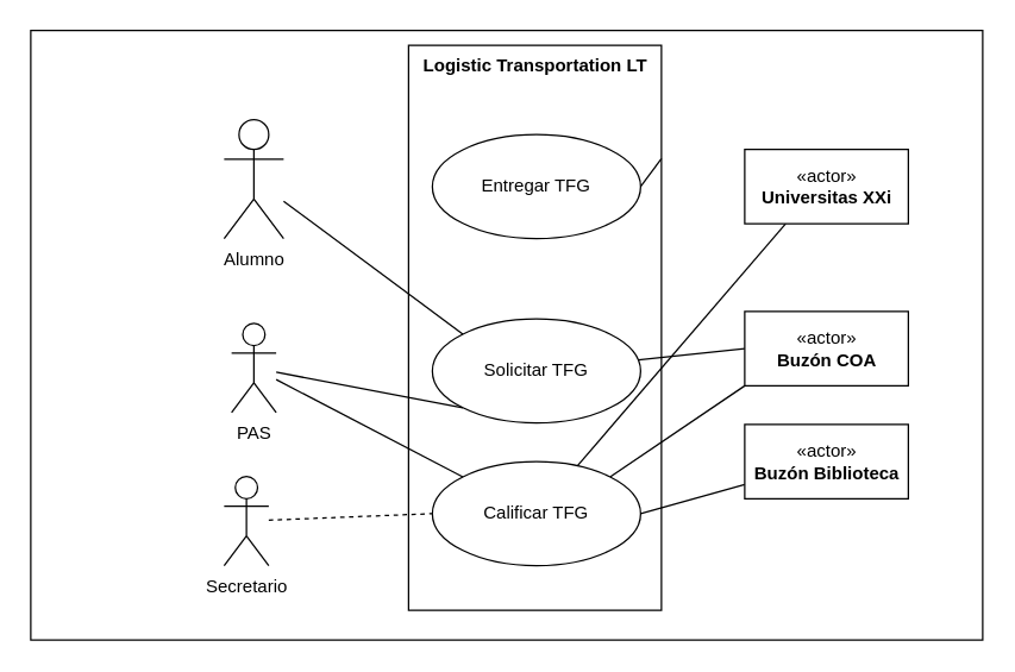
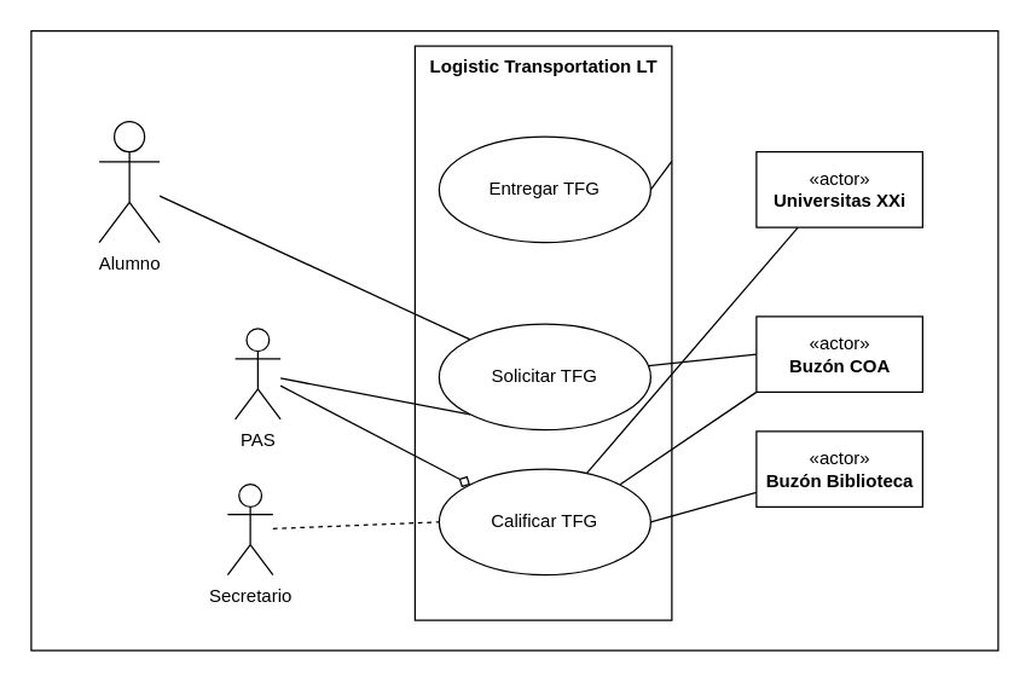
- <mxCell id="5" value="Alumno" style="shape=umlActor;verticalLabelPosition=bottom;verticalAlign=top;html=1;" parent="1" vertex="1"><mxGeometry x="150" y="80" width="40" height="80" as="geometry" /></mxCell>
+ <mxCell id="5" value="Alumno" style="shape=umlActor;verticalLabelPosition=bottom;verticalAlign=top;html=1;" parent="1" vertex="1"><mxGeometry x="65" y="80" width="40" height="80" as="geometry" /></mxCell>
- <mxCell id="9" style="edgeStyle=none;rounded=0;orthogonalLoop=1;jettySize=auto;html=1;entryX=0;entryY=0;entryDx=0;entryDy=0;startArrow=none;startFill=0;endArrow=none;endFill=0;" parent="1" source="10" target="16" edge="1"><mxGeometry relative="1" as="geometry" /></mxCell>
+ <mxCell id="9" style="edgeStyle=none;rounded=0;orthogonalLoop=1;jettySize=auto;html=1;entryX=0;entryY=0;entryDx=0;entryDy=0;startArrow=none;startFill=0;endArrow=diamond;endFill=0;" parent="1" source="10" target="16" edge="1"><mxGeometry relative="1" as="geometry" /></mxCell>
